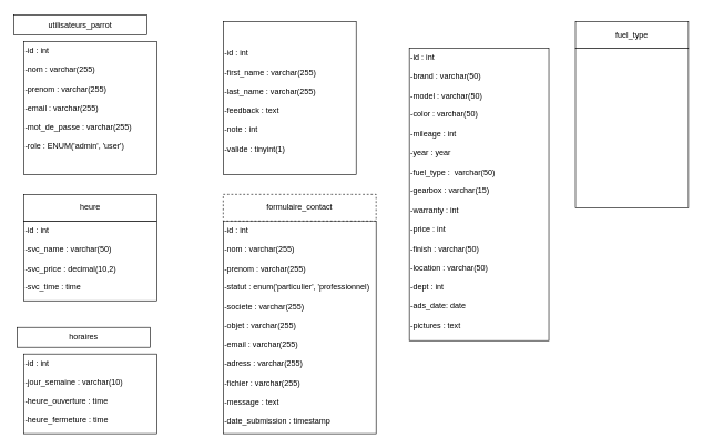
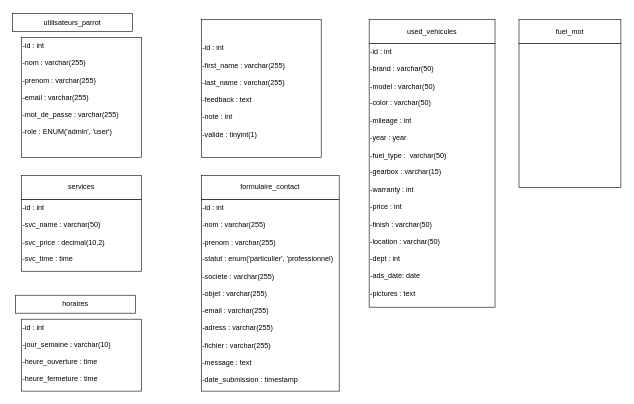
+ <mxCell id="12" value="used_vehicules" style="whiteSpace=wrap;html=1;fillColor=default;" parent="1" vertex="1"><mxGeometry x="615" y="30" width="210" height="40" as="geometry" /></mxCell>
- <mxCell id="13" value="fuel_type" style="rounded=0;whiteSpace=wrap;html=1;" vertex="1" parent="1"><mxGeometry x="865" y="30" width="170" height="40" as="geometry" /></mxCell>
+ <mxCell id="13" value="fuel_mot" style="rounded=0;whiteSpace=wrap;html=1;" vertex="1" parent="1"><mxGeometry x="865" y="30" width="170" height="40" as="geometry" /></mxCell>
- <mxCell id="8" value="heure" style="whiteSpace=wrap;html=1;fillColor=default;" parent="1" vertex="1"><mxGeometry x="35" y="290" width="200" height="40" as="geometry" /></mxCell>
+ <mxCell id="8" value="services" style="whiteSpace=wrap;html=1;fillColor=default;" parent="1" vertex="1"><mxGeometry x="35" y="290" width="200" height="40" as="geometry" /></mxCell>
- <mxCell id="10" value="formulaire_contact" style="whiteSpace=wrap;html=1;fillColor=default;dashed=1;" parent="1" vertex="1"><mxGeometry x="335" y="290" width="230" height="40" as="geometry" /></mxCell>
+ <mxCell id="10" value="formulaire_contact" style="whiteSpace=wrap;html=1;fillColor=default;" parent="1" vertex="1"><mxGeometry x="335" y="290" width="230" height="40" as="geometry" /></mxCell>
